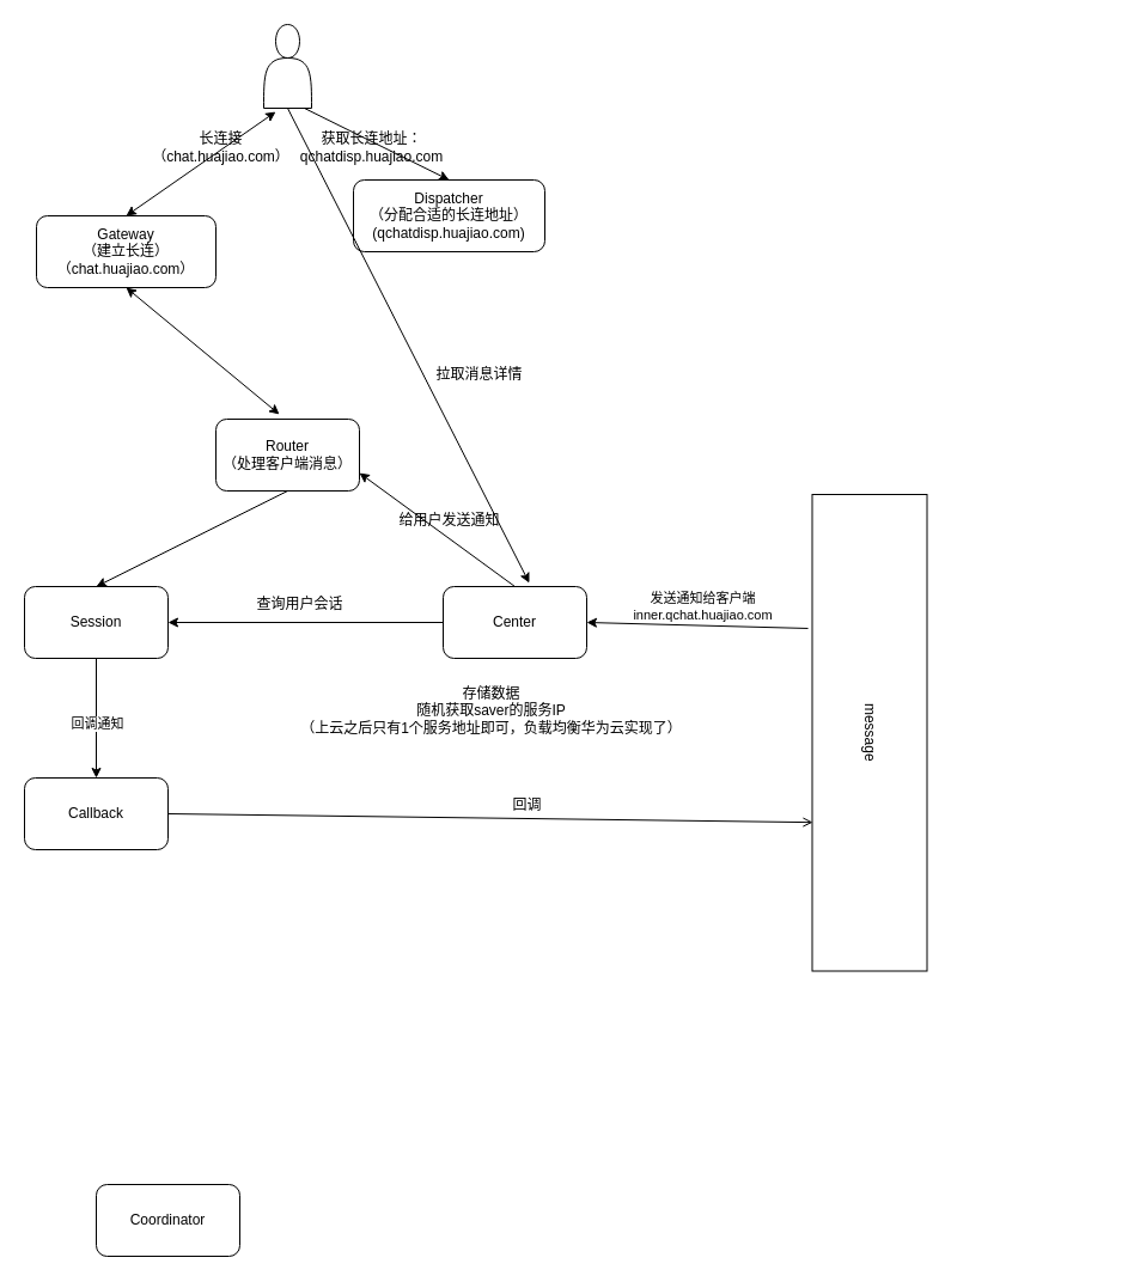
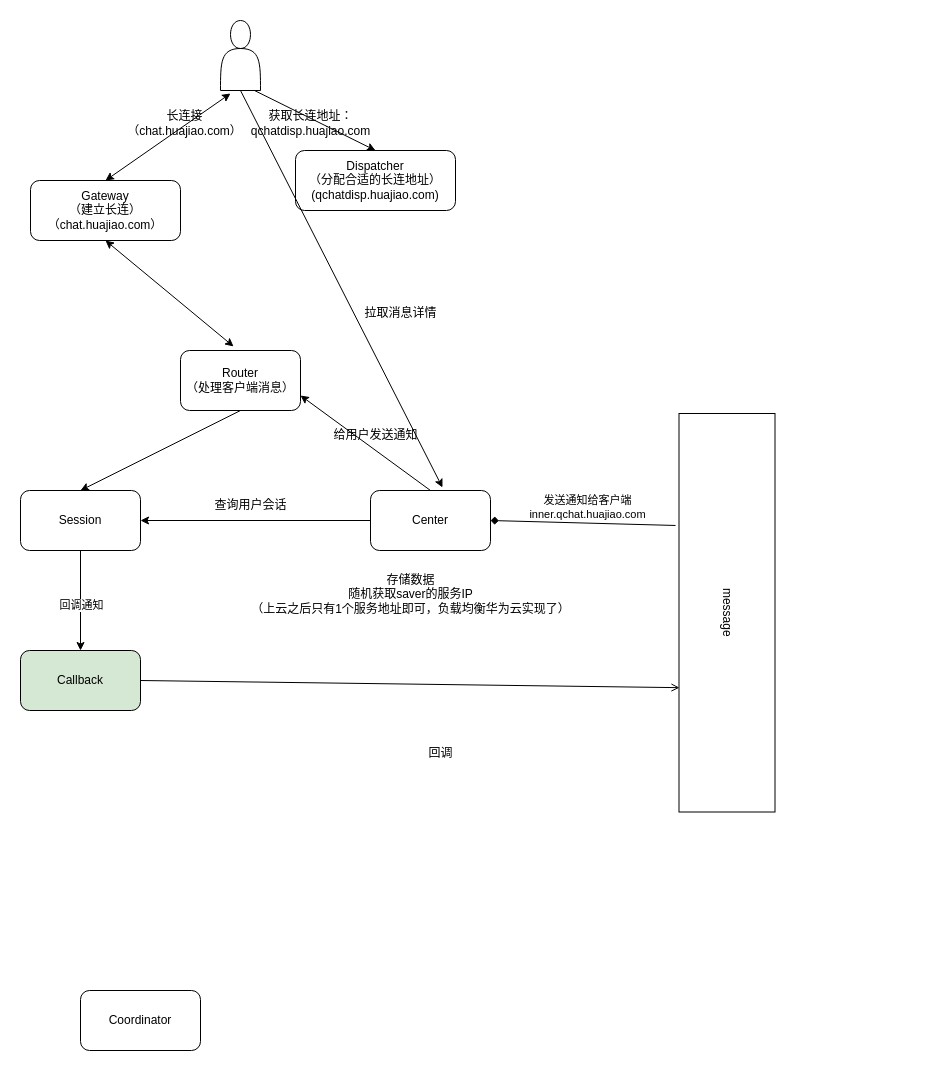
- <mxCell id="15" value="" style="endArrow=classic;html=1;rounded=0;entryX=1;entryY=0.5;entryDx=0;entryDy=0;exitX=0.281;exitY=1.036;exitDx=0;exitDy=0;exitPerimeter=0;" edge="1" parent="1" source="14" target="10"><mxGeometry width="50" height="50" relative="1" as="geometry"><mxPoint x="550" y="490" as="sourcePoint" /><mxPoint x="240" y="480" as="targetPoint" /></mxGeometry></mxCell>
+ <mxCell id="15" value="" style="endArrow=diamond;html=1;rounded=0;entryX=1;entryY=0.5;entryDx=0;entryDy=0;exitX=0.281;exitY=1.036;exitDx=0;exitDy=0;exitPerimeter=0;" edge="1" parent="1" source="14" target="10"><mxGeometry width="50" height="50" relative="1" as="geometry"><mxPoint x="550" y="490" as="sourcePoint" /><mxPoint x="240" y="480" as="targetPoint" /></mxGeometry></mxCell>
- <mxCell id="27" value="回调" style="text;html=1;align=center;verticalAlign=middle;resizable=0;points=[];autosize=1;strokeColor=none;fillColor=none;" vertex="1" parent="1"><mxGeometry x="415" y="658" width="50" height="30" as="geometry" /></mxCell>
+ <mxCell id="27" value="回调" style="text;html=1;align=center;verticalAlign=middle;resizable=0;points=[];autosize=1;strokeColor=none;fillColor=none;" vertex="1" parent="1"><mxGeometry x="415" y="738" width="50" height="30" as="geometry" /></mxCell>
- <mxCell id="3" value="Callback" style="rounded=1;whiteSpace=wrap;html=1;" vertex="1" parent="1"><mxGeometry x="20" y="650" width="120" height="60" as="geometry" /></mxCell>
+ <mxCell id="3" value="Callback" style="rounded=1;whiteSpace=wrap;html=1;fillColor=#d5e8d4;" vertex="1" parent="1"><mxGeometry x="20" y="650" width="120" height="60" as="geometry" /></mxCell>
